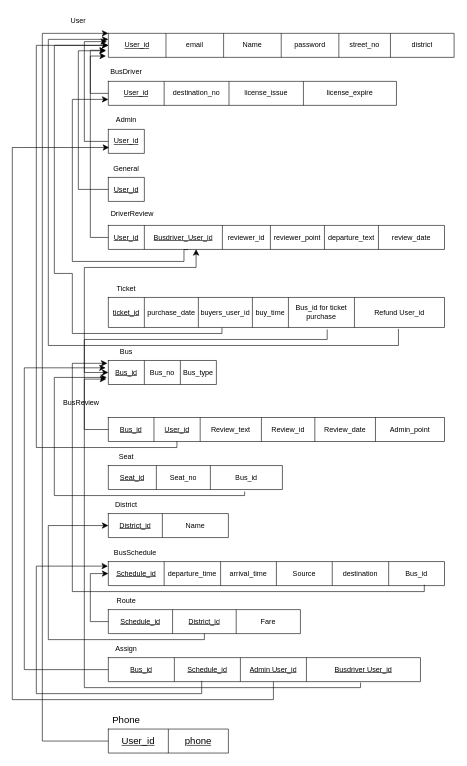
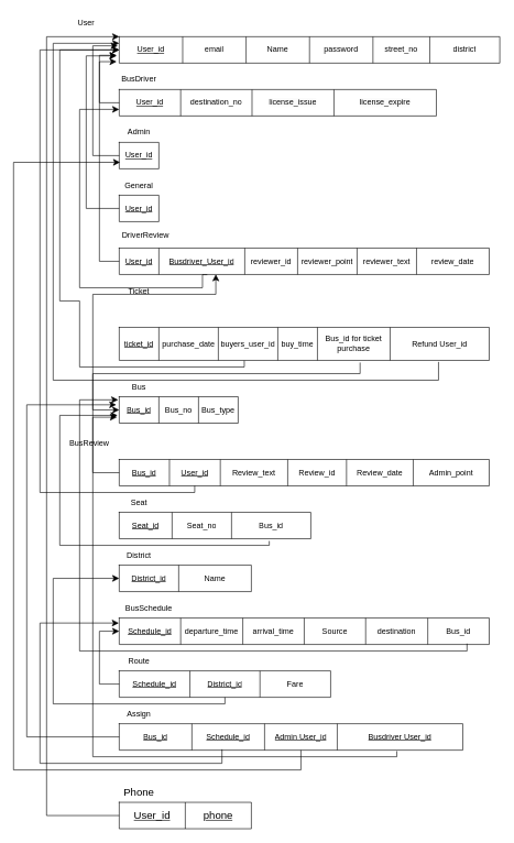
- <mxCell id="34" value="departure_text" style="shape=partialRectangle;html=1;whiteSpace=wrap;connectable=0;strokeColor=inherit;overflow=hidden;fillColor=none;top=0;left=0;bottom=0;right=0;pointerEvents=1;" vertex="1" parent="29"><mxGeometry x="360" width="90" height="40" as="geometry"><mxRectangle width="90" height="40" as="alternateBounds" /></mxGeometry></mxCell>
+ <mxCell id="34" value="reviewer_text" style="shape=partialRectangle;html=1;whiteSpace=wrap;connectable=0;strokeColor=inherit;overflow=hidden;fillColor=none;top=0;left=0;bottom=0;right=0;pointerEvents=1;" vertex="1" parent="29"><mxGeometry x="360" width="90" height="40" as="geometry"><mxRectangle width="90" height="40" as="alternateBounds" /></mxGeometry></mxCell>
- <mxCell id="41" value="Ticket" style="text;strokeColor=none;align=center;fillColor=none;html=1;verticalAlign=middle;whiteSpace=wrap;rounded=0;" vertex="1" parent="1"><mxGeometry x="180" y="465" width="60" height="30" as="geometry" /></mxCell>
+ <mxCell id="41" value="Ticket" style="text;strokeColor=none;align=center;fillColor=none;html=1;verticalAlign=middle;whiteSpace=wrap;rounded=0;" vertex="1" parent="1"><mxGeometry x="180" y="425" width="60" height="30" as="geometry" /></mxCell>
